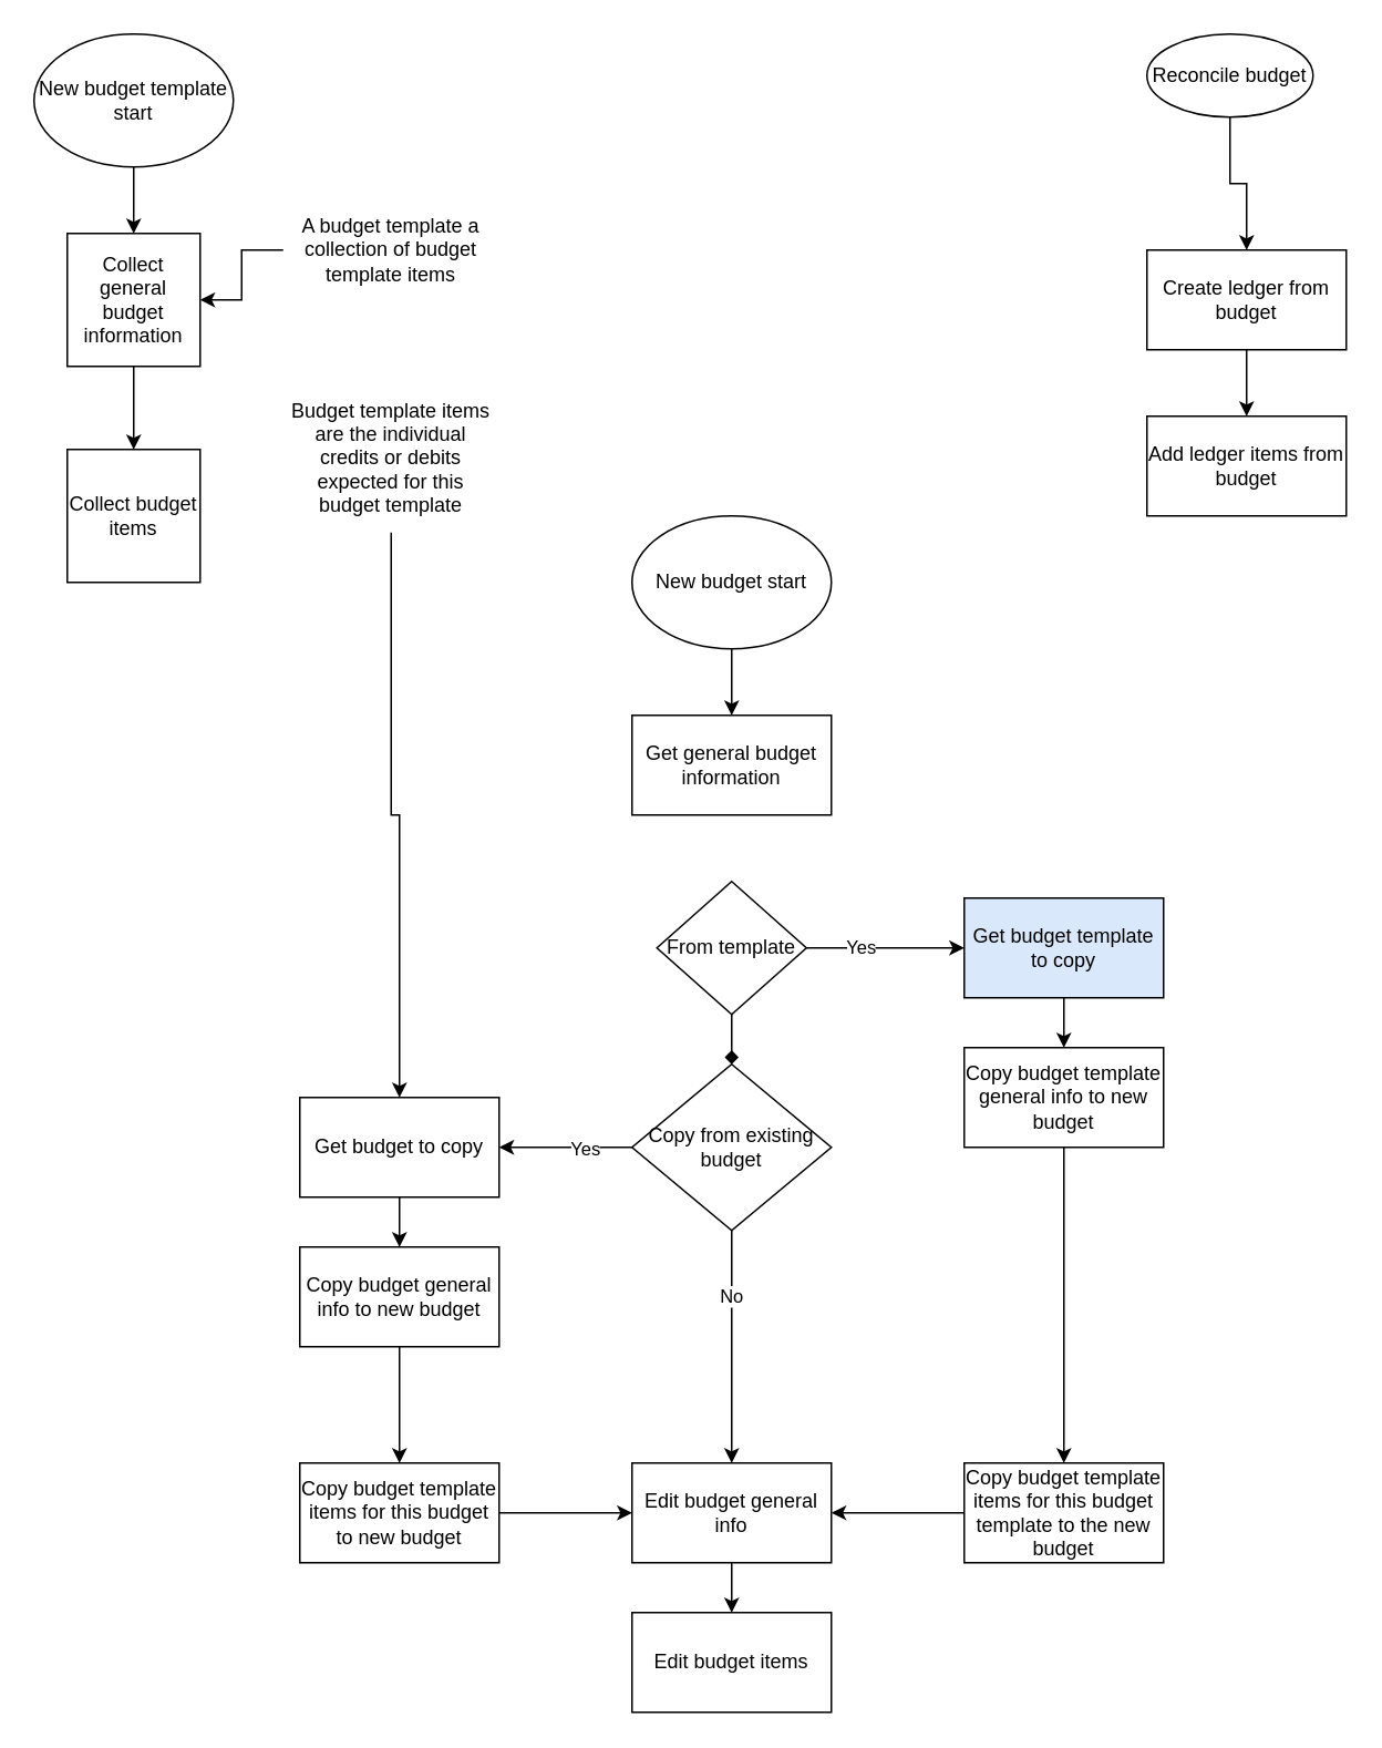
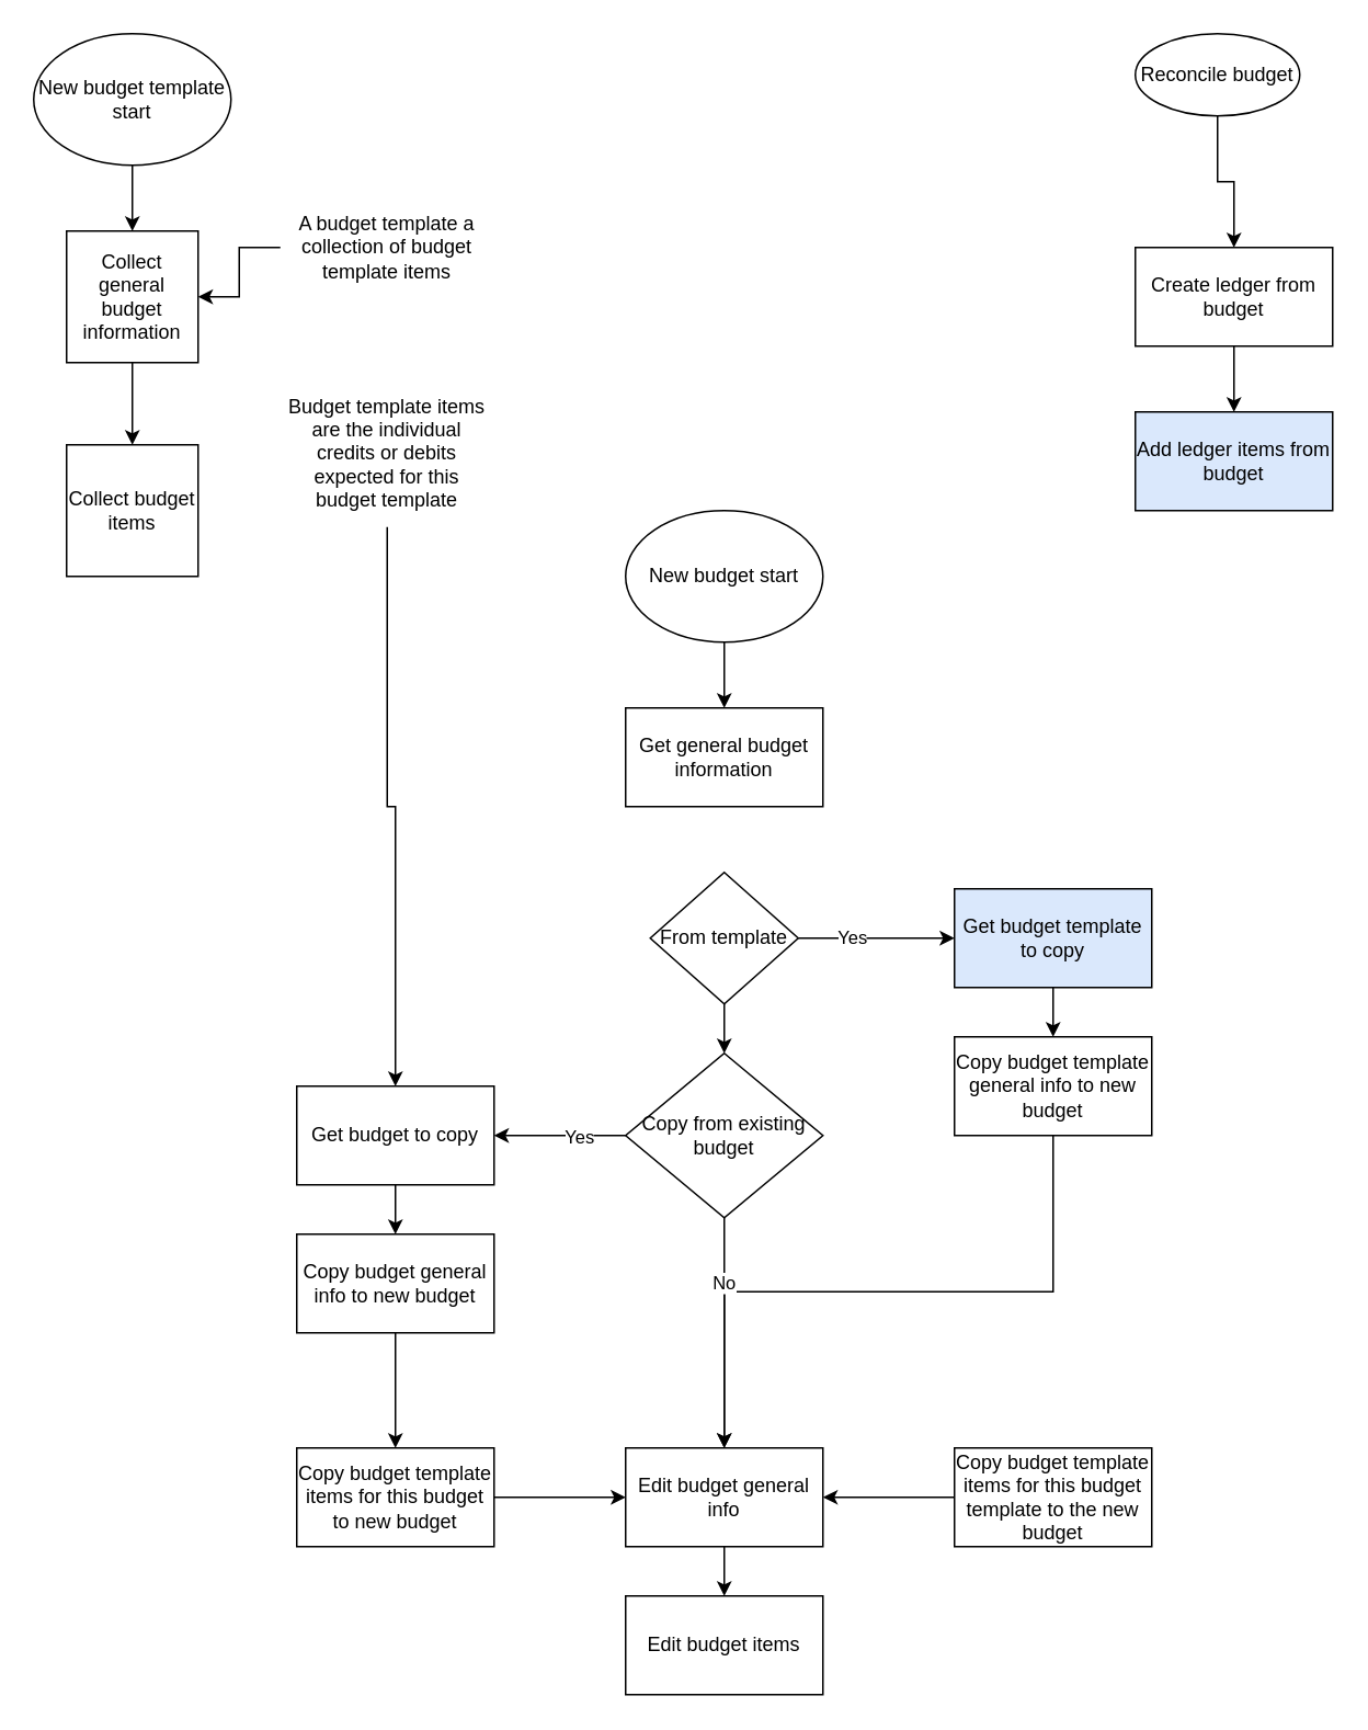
- <mxCell id="31" value="Add ledger items from budget" style="whiteSpace=wrap;html=1;" parent="1" vertex="1"><mxGeometry x="690" y="250" width="120" height="60" as="geometry" /></mxCell>
+ <mxCell id="31" value="Add ledger items from budget" style="whiteSpace=wrap;html=1;fillColor=#dae8fc;" parent="1" vertex="1"><mxGeometry x="690" y="250" width="120" height="60" as="geometry" /></mxCell>
- <mxCell id="13" value="" style="edgeStyle=orthogonalEdgeStyle;rounded=0;orthogonalLoop=1;jettySize=auto;html=1;endArrow=diamond;" parent="1" source="14" target="36" edge="1"><mxGeometry relative="1" as="geometry" /></mxCell>
+ <mxCell id="13" value="" style="edgeStyle=orthogonalEdgeStyle;rounded=0;orthogonalLoop=1;jettySize=auto;html=1;" parent="1" source="14" target="36" edge="1"><mxGeometry relative="1" as="geometry" /></mxCell>
- <mxCell id="22" style="edgeStyle=orthogonalEdgeStyle;rounded=0;orthogonalLoop=1;jettySize=auto;html=1;exitX=0.5;exitY=1;exitDx=0;exitDy=0;entryX=0.5;entryY=0;entryDx=0;entryDy=0;" parent="1" source="23" target="24" edge="1"><mxGeometry relative="1" as="geometry" /></mxCell>
+ <mxCell id="22" style="edgeStyle=orthogonalEdgeStyle;rounded=0;orthogonalLoop=1;jettySize=auto;html=1;exitX=0.5;exitY=1;exitDx=0;exitDy=0;" parent="1" source="23" target="17" edge="1"><mxGeometry relative="1" as="geometry" /></mxCell>
